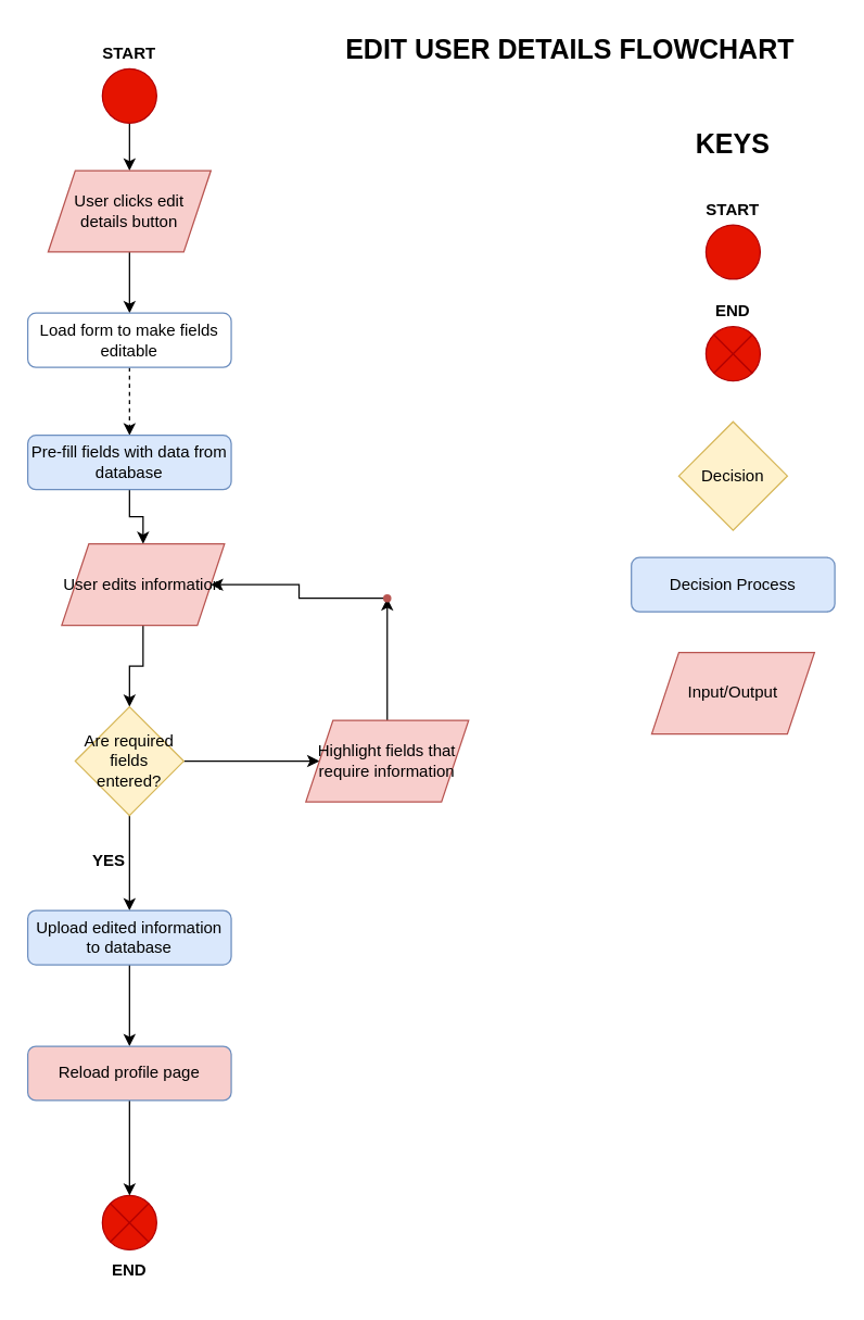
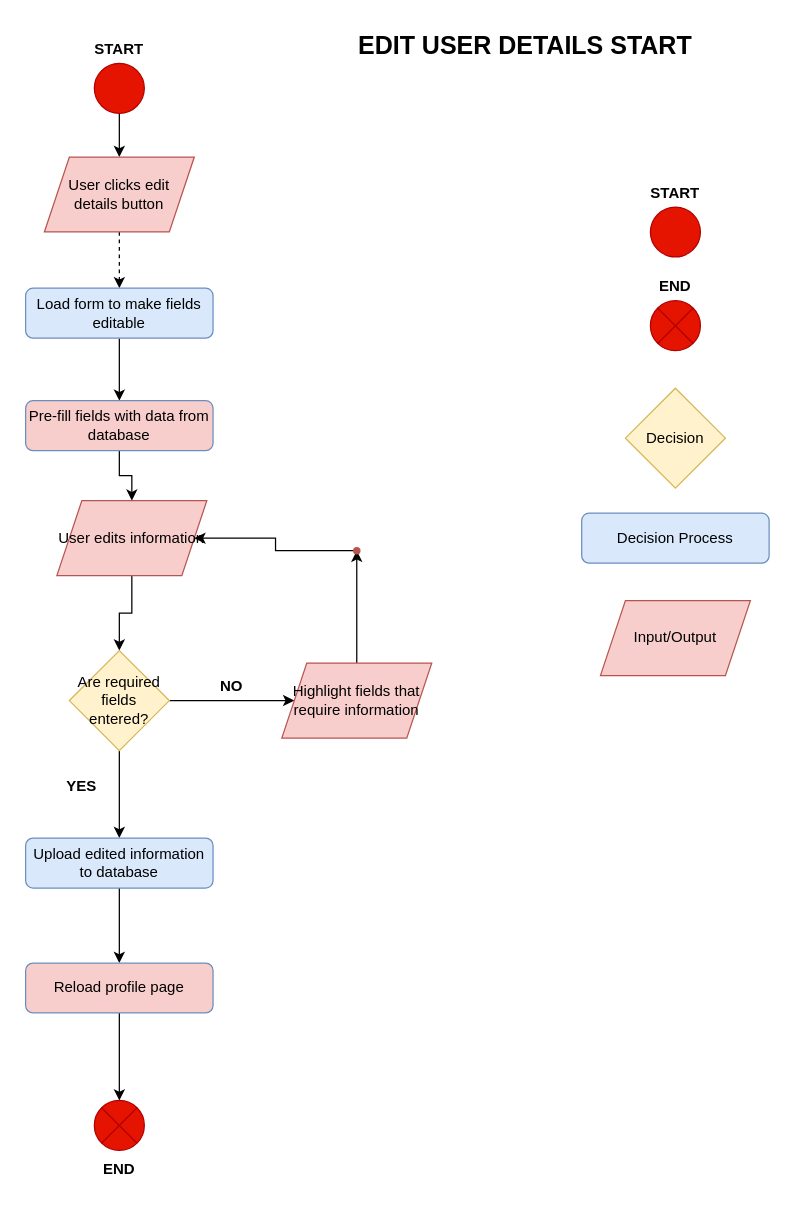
- <mxCell id="2" value="&lt;span style=&quot;font-size: 20px;&quot;&gt;&lt;b&gt;EDIT USER DETAILS FLOWCHART&lt;/b&gt;&lt;/span&gt;" style="text;html=1;strokeColor=none;fillColor=none;align=center;verticalAlign=middle;whiteSpace=wrap;rounded=0;" vertex="1" parent="1"><mxGeometry x="235" y="20" width="370" height="30" as="geometry" /></mxCell>
+ <mxCell id="2" value="&lt;span style=&quot;font-size: 20px;&quot;&gt;&lt;b&gt;EDIT USER DETAILS START&lt;/b&gt;&lt;/span&gt;" style="text;html=1;strokeColor=none;fillColor=none;align=center;verticalAlign=middle;whiteSpace=wrap;rounded=0;" vertex="1" parent="1"><mxGeometry x="235" y="20" width="370" height="30" as="geometry" /></mxCell>
- <mxCell id="15" value="&lt;font size=&quot;1&quot; style=&quot;&quot;&gt;&lt;b style=&quot;font-size: 20px;&quot;&gt;KEYS&lt;/b&gt;&lt;/font&gt;" style="text;html=1;strokeColor=none;fillColor=none;align=center;verticalAlign=middle;whiteSpace=wrap;rounded=0;fontSize=20;" vertex="1" parent="1"><mxGeometry x="510" y="90" width="60" height="30" as="geometry" /></mxCell>
- <mxCell id="16" value="" style="edgeStyle=orthogonalEdgeStyle;rounded=0;orthogonalLoop=1;jettySize=auto;html=1;fontSize=20;" edge="1" parent="1" source="17" target="19"><mxGeometry relative="1" as="geometry" /></mxCell>
+ <mxCell id="16" value="" style="edgeStyle=orthogonalEdgeStyle;rounded=0;orthogonalLoop=1;jettySize=auto;html=1;fontSize=20;dashed=1;" edge="1" parent="1" source="17" target="19"><mxGeometry relative="1" as="geometry" /></mxCell>
- <mxCell id="19" value="Load form to make fields editable" style="rounded=1;whiteSpace=wrap;html=1;fontSize=12;fillColor=#ffffff;strokeColor=#6c8ebf;" vertex="1" parent="1"><mxGeometry x="20" y="230" width="150" height="40" as="geometry" /></mxCell>
+ <mxCell id="19" value="Load form to make fields editable" style="rounded=1;whiteSpace=wrap;html=1;fontSize=12;fillColor=#dae8fc;strokeColor=#6c8ebf;" vertex="1" parent="1"><mxGeometry x="20" y="230" width="150" height="40" as="geometry" /></mxCell>
- <mxCell id="18" value="" style="edgeStyle=orthogonalEdgeStyle;rounded=0;orthogonalLoop=1;jettySize=auto;html=1;fontSize=20;dashed=1;" edge="1" parent="1" source="19" target="21"><mxGeometry relative="1" as="geometry" /></mxCell>
+ <mxCell id="18" value="" style="edgeStyle=orthogonalEdgeStyle;rounded=0;orthogonalLoop=1;jettySize=auto;html=1;fontSize=20;" edge="1" parent="1" source="19" target="21"><mxGeometry relative="1" as="geometry" /></mxCell>
- <mxCell id="21" value="Pre-fill fields with data from database" style="rounded=1;whiteSpace=wrap;html=1;fontSize=12;fillColor=#dae8fc;strokeColor=#6c8ebf;" vertex="1" parent="1"><mxGeometry x="20" y="320" width="150" height="40" as="geometry" /></mxCell>
+ <mxCell id="21" value="Pre-fill fields with data from database" style="rounded=1;whiteSpace=wrap;html=1;fontSize=12;fillColor=#f8cecc;strokeColor=#6c8ebf;" vertex="1" parent="1"><mxGeometry x="20" y="320" width="150" height="40" as="geometry" /></mxCell>
+ <mxCell id="34" value="&lt;span style=&quot;font-size: 12px;&quot;&gt;&lt;b&gt;NO&lt;/b&gt;&lt;/span&gt;" style="text;html=1;strokeColor=none;fillColor=none;align=center;verticalAlign=middle;whiteSpace=wrap;rounded=0;fontSize=20;" vertex="1" parent="1"><mxGeometry x="155" y="530" width="60" height="30" as="geometry" /></mxCell>
- <mxCell id="29" value="&lt;span style=&quot;font-size: 12px;&quot;&gt;&lt;b&gt;YES&lt;/b&gt;&lt;/span&gt;" style="text;html=1;strokeColor=none;fillColor=none;align=center;verticalAlign=middle;whiteSpace=wrap;rounded=0;fontSize=20;" vertex="1" parent="1"><mxGeometry x="50" y="615" width="60" height="30" as="geometry" /></mxCell>
+ <mxCell id="29" value="&lt;span style=&quot;font-size: 12px;&quot;&gt;&lt;b&gt;YES&lt;/b&gt;&lt;/span&gt;" style="text;html=1;strokeColor=none;fillColor=none;align=center;verticalAlign=middle;whiteSpace=wrap;rounded=0;fontSize=20;" vertex="1" parent="1"><mxGeometry x="35" y="610" width="60" height="30" as="geometry" /></mxCell>
